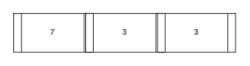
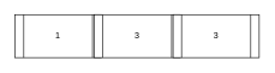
- <mxCell id="2" value="7" style="shape=process;whiteSpace=wrap;html=1;backgroundOutline=1;" vertex="1" parent="1"><mxGeometry x="20" y="20" width="120" height="60" as="geometry" /></mxCell>
+ <mxCell id="2" value="1" style="shape=process;whiteSpace=wrap;html=1;backgroundOutline=1;" vertex="1" parent="1"><mxGeometry x="20" y="20" width="120" height="60" as="geometry" /></mxCell>
